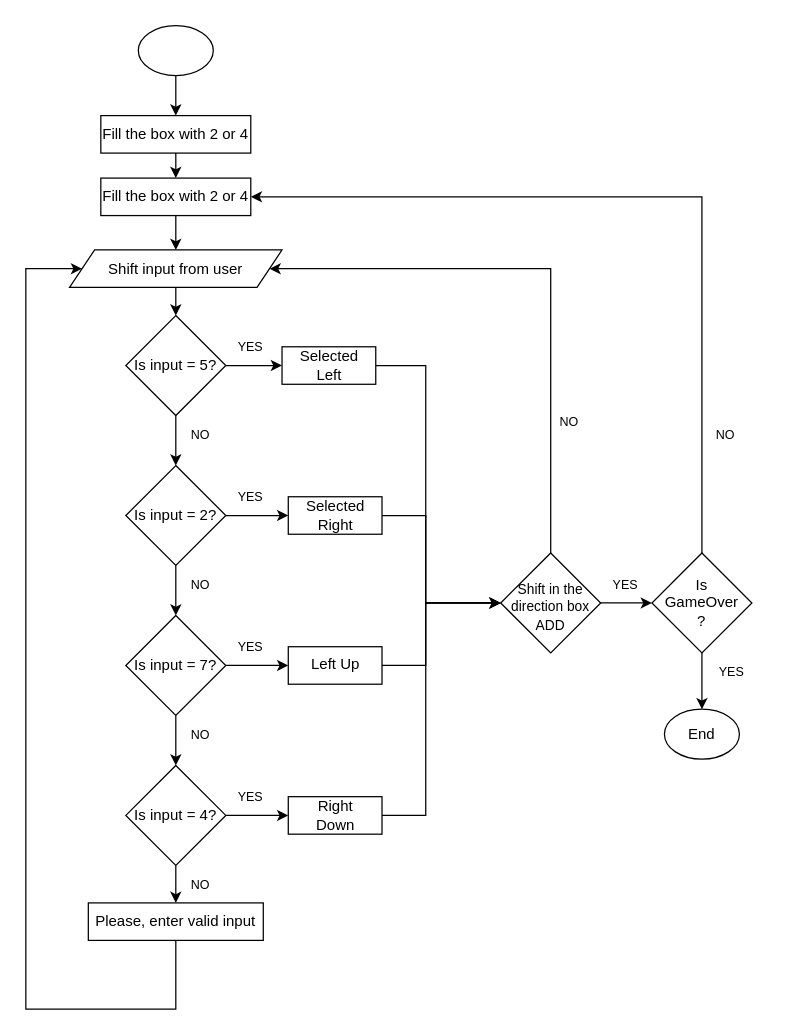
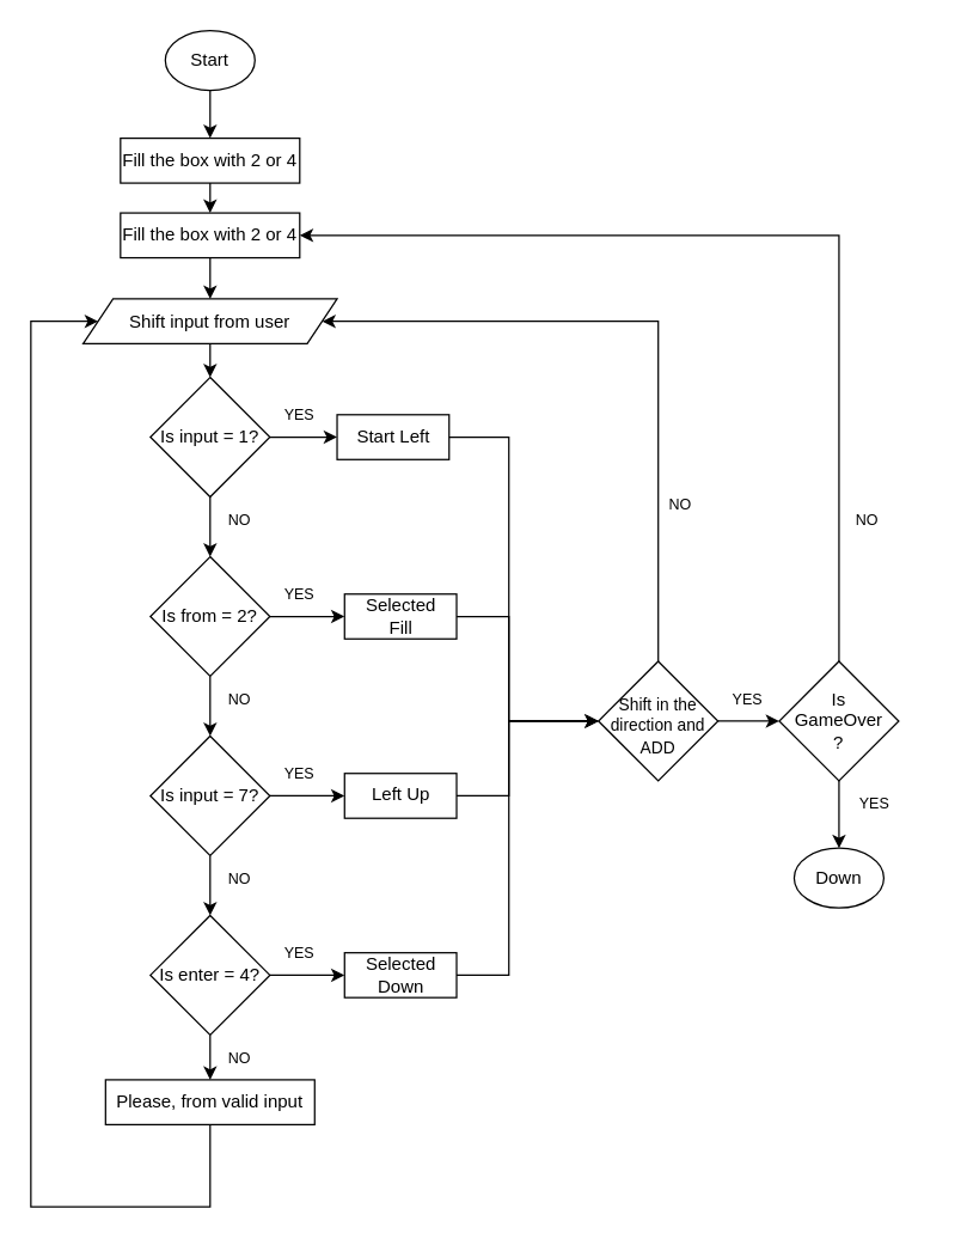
+ <mxCell id="4" value="Start" style="text;html=1;strokeColor=none;fillColor=none;align=center;verticalAlign=middle;whiteSpace=wrap;rounded=0;fontSize=12;" parent="1" vertex="1"><mxGeometry x="110" y="25" width="60" height="30" as="geometry" /></mxCell>
- <mxCell id="21" value="Is input = 5?" style="text;html=1;strokeColor=none;fillColor=none;align=center;verticalAlign=middle;whiteSpace=wrap;rounded=0;" parent="1" vertex="1"><mxGeometry x="100" y="277" width="80" height="30" as="geometry" /></mxCell>
+ <mxCell id="21" value="Is input = 1?" style="text;html=1;strokeColor=none;fillColor=none;align=center;verticalAlign=middle;whiteSpace=wrap;rounded=0;" parent="1" vertex="1"><mxGeometry x="100" y="277" width="80" height="30" as="geometry" /></mxCell>
- <mxCell id="55" value="Selected Left" style="text;html=1;strokeColor=none;fillColor=none;align=center;verticalAlign=middle;whiteSpace=wrap;rounded=0;fontSize=12;" parent="1" vertex="1"><mxGeometry x="232.5" y="277" width="60" height="30" as="geometry" /></mxCell>
+ <mxCell id="55" value="Start Left" style="text;html=1;strokeColor=none;fillColor=none;align=center;verticalAlign=middle;whiteSpace=wrap;rounded=0;fontSize=12;" parent="1" vertex="1"><mxGeometry x="232.5" y="277" width="60" height="30" as="geometry" /></mxCell>
- <mxCell id="30" value="Is input = 2?" style="text;html=1;strokeColor=none;fillColor=none;align=center;verticalAlign=middle;whiteSpace=wrap;rounded=0;" parent="1" vertex="1"><mxGeometry x="105" y="397" width="70" height="30" as="geometry" /></mxCell>
+ <mxCell id="30" value="Is from = 2?" style="text;html=1;strokeColor=none;fillColor=none;align=center;verticalAlign=middle;whiteSpace=wrap;rounded=0;" parent="1" vertex="1"><mxGeometry x="105" y="397" width="70" height="30" as="geometry" /></mxCell>
- <mxCell id="56" value="Selected&lt;br&gt;Right" style="text;html=1;strokeColor=none;fillColor=none;align=center;verticalAlign=middle;whiteSpace=wrap;rounded=0;fontSize=12;" parent="1" vertex="1"><mxGeometry x="237.5" y="397" width="60" height="30" as="geometry" /></mxCell>
+ <mxCell id="56" value="Selected&lt;br&gt;Fill" style="text;html=1;strokeColor=none;fillColor=none;align=center;verticalAlign=middle;whiteSpace=wrap;rounded=0;fontSize=12;" parent="1" vertex="1"><mxGeometry x="237.5" y="397" width="60" height="30" as="geometry" /></mxCell>
- <mxCell id="64" value="&lt;div&gt;&lt;font style=&quot;font-size: 11px&quot;&gt;Shift in the direction box ADD&lt;/font&gt;&lt;/div&gt;" style="text;html=1;strokeColor=none;fillColor=none;align=center;verticalAlign=middle;whiteSpace=wrap;rounded=0;" parent="1" vertex="1"><mxGeometry x="395" y="467" width="90" height="35" as="geometry" /></mxCell>
+ <mxCell id="64" value="&lt;div&gt;&lt;font style=&quot;font-size: 11px&quot;&gt;Shift in the direction and ADD&lt;/font&gt;&lt;/div&gt;" style="text;html=1;strokeColor=none;fillColor=none;align=center;verticalAlign=middle;whiteSpace=wrap;rounded=0;" parent="1" vertex="1"><mxGeometry x="395" y="467" width="90" height="35" as="geometry" /></mxCell>
- <mxCell id="50" value="&lt;font style=&quot;font-size: 12px&quot;&gt;End&lt;/font&gt;" style="text;html=1;strokeColor=none;fillColor=none;align=center;verticalAlign=middle;whiteSpace=wrap;rounded=0;fontSize=10;" parent="1" vertex="1"><mxGeometry x="531" y="572" width="60" height="30" as="geometry" /></mxCell>
+ <mxCell id="50" value="&lt;font style=&quot;font-size: 12px&quot;&gt;Down&lt;/font&gt;" style="text;html=1;strokeColor=none;fillColor=none;align=center;verticalAlign=middle;whiteSpace=wrap;rounded=0;fontSize=10;" parent="1" vertex="1"><mxGeometry x="531" y="572" width="60" height="30" as="geometry" /></mxCell>
- <mxCell id="33" value="Is input = 4?" style="text;html=1;strokeColor=none;fillColor=none;align=center;verticalAlign=middle;whiteSpace=wrap;rounded=0;" parent="1" vertex="1"><mxGeometry x="105" y="637" width="70" height="30" as="geometry" /></mxCell>
+ <mxCell id="33" value="Is enter = 4?" style="text;html=1;strokeColor=none;fillColor=none;align=center;verticalAlign=middle;whiteSpace=wrap;rounded=0;" parent="1" vertex="1"><mxGeometry x="105" y="637" width="70" height="30" as="geometry" /></mxCell>
- <mxCell id="62" value="Right Down" style="text;html=1;strokeColor=none;fillColor=none;align=center;verticalAlign=middle;whiteSpace=wrap;rounded=0;fontSize=12;" parent="1" vertex="1"><mxGeometry x="237.5" y="637" width="60" height="30" as="geometry" /></mxCell>
+ <mxCell id="62" value="Selected Down" style="text;html=1;strokeColor=none;fillColor=none;align=center;verticalAlign=middle;whiteSpace=wrap;rounded=0;fontSize=12;" parent="1" vertex="1"><mxGeometry x="237.5" y="637" width="60" height="30" as="geometry" /></mxCell>
- <mxCell id="7" value="Please, enter valid input" style="text;html=1;strokeColor=none;fillColor=none;align=center;verticalAlign=middle;whiteSpace=wrap;rounded=0;" parent="1" vertex="1"><mxGeometry x="70" y="717" width="140" height="40" as="geometry" /></mxCell>
+ <mxCell id="7" value="Please, from valid input" style="text;html=1;strokeColor=none;fillColor=none;align=center;verticalAlign=middle;whiteSpace=wrap;rounded=0;" parent="1" vertex="1"><mxGeometry x="70" y="717" width="140" height="40" as="geometry" /></mxCell>
